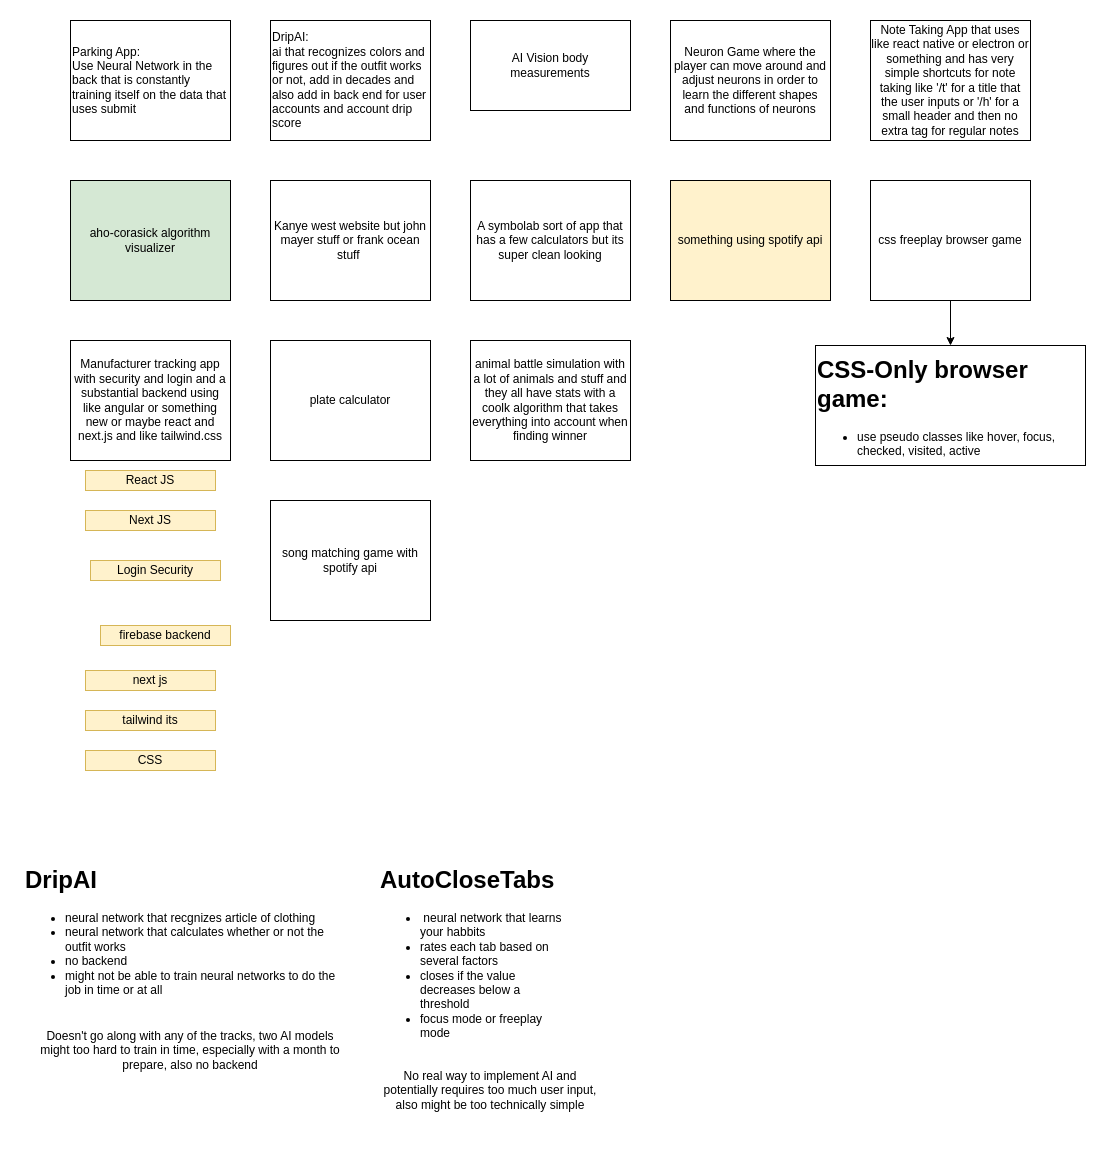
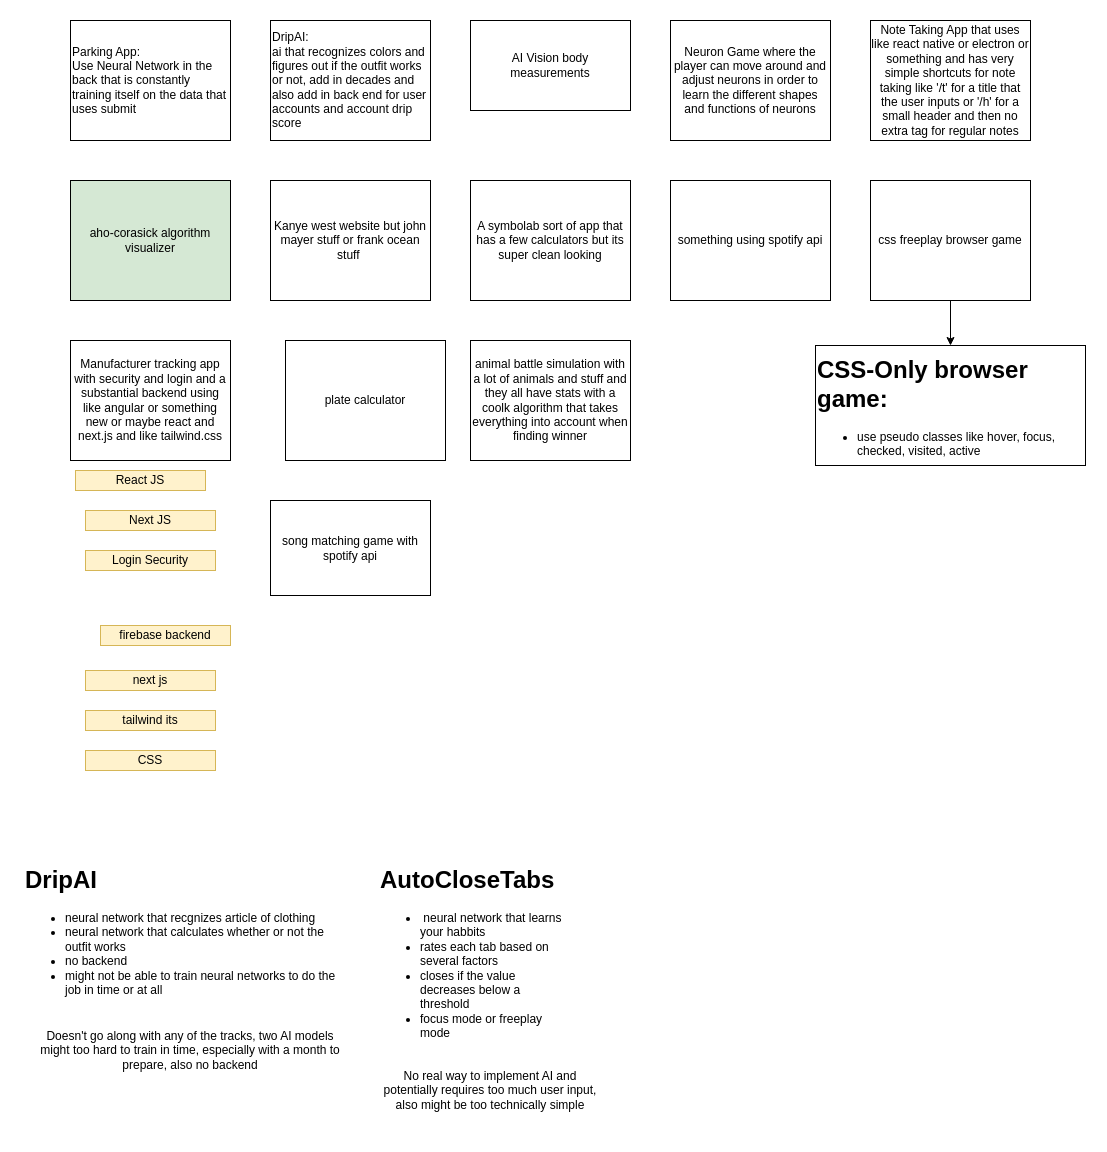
- <mxCell id="16" value="something using spotify api" style="rounded=0;whiteSpace=wrap;html=1;fillColor=#fff2cc;" parent="1" vertex="1"><mxGeometry x="670" y="180" width="160" height="120" as="geometry" /></mxCell>
+ <mxCell id="16" value="something using spotify api" style="rounded=0;whiteSpace=wrap;html=1;" parent="1" vertex="1"><mxGeometry x="670" y="180" width="160" height="120" as="geometry" /></mxCell>
- <mxCell id="26" value="plate calculator" style="rounded=0;whiteSpace=wrap;html=1;" parent="1" vertex="1"><mxGeometry x="270" y="340" width="160" height="120" as="geometry" /></mxCell>
+ <mxCell id="26" value="plate calculator" style="rounded=0;whiteSpace=wrap;html=1;" parent="1" vertex="1"><mxGeometry x="285" y="340" width="160" height="120" as="geometry" /></mxCell>
- <mxCell id="18" value="React JS" style="text;html=1;fillColor=#fff2cc;align=center;verticalAlign=middle;whiteSpace=wrap;rounded=0;strokeColor=#d6b656;" parent="1" vertex="1"><mxGeometry x="85" y="470" width="130" height="20" as="geometry" /></mxCell>
+ <mxCell id="18" value="React JS" style="text;html=1;fillColor=#fff2cc;align=center;verticalAlign=middle;whiteSpace=wrap;rounded=0;strokeColor=#d6b656;" parent="1" vertex="1"><mxGeometry x="75" y="470" width="130" height="20" as="geometry" /></mxCell>
- <mxCell id="27" value="song matching game with spotify api" style="rounded=0;whiteSpace=wrap;html=1;" parent="1" vertex="1"><mxGeometry x="270" y="500" width="160" height="120" as="geometry" /></mxCell>
+ <mxCell id="27" value="song matching game with spotify api" style="rounded=0;whiteSpace=wrap;html=1;" parent="1" vertex="1"><mxGeometry x="270" y="500" width="160" height="95" as="geometry" /></mxCell>
- <mxCell id="19" value="Login Security" style="text;html=1;fillColor=#fff2cc;align=center;verticalAlign=middle;whiteSpace=wrap;rounded=0;strokeColor=#d6b656;" parent="1" vertex="1"><mxGeometry x="90" y="560" width="130" height="20" as="geometry" /></mxCell>
+ <mxCell id="19" value="Login Security" style="text;html=1;fillColor=#fff2cc;align=center;verticalAlign=middle;whiteSpace=wrap;rounded=0;strokeColor=#d6b656;" parent="1" vertex="1"><mxGeometry x="85" y="550" width="130" height="20" as="geometry" /></mxCell>
